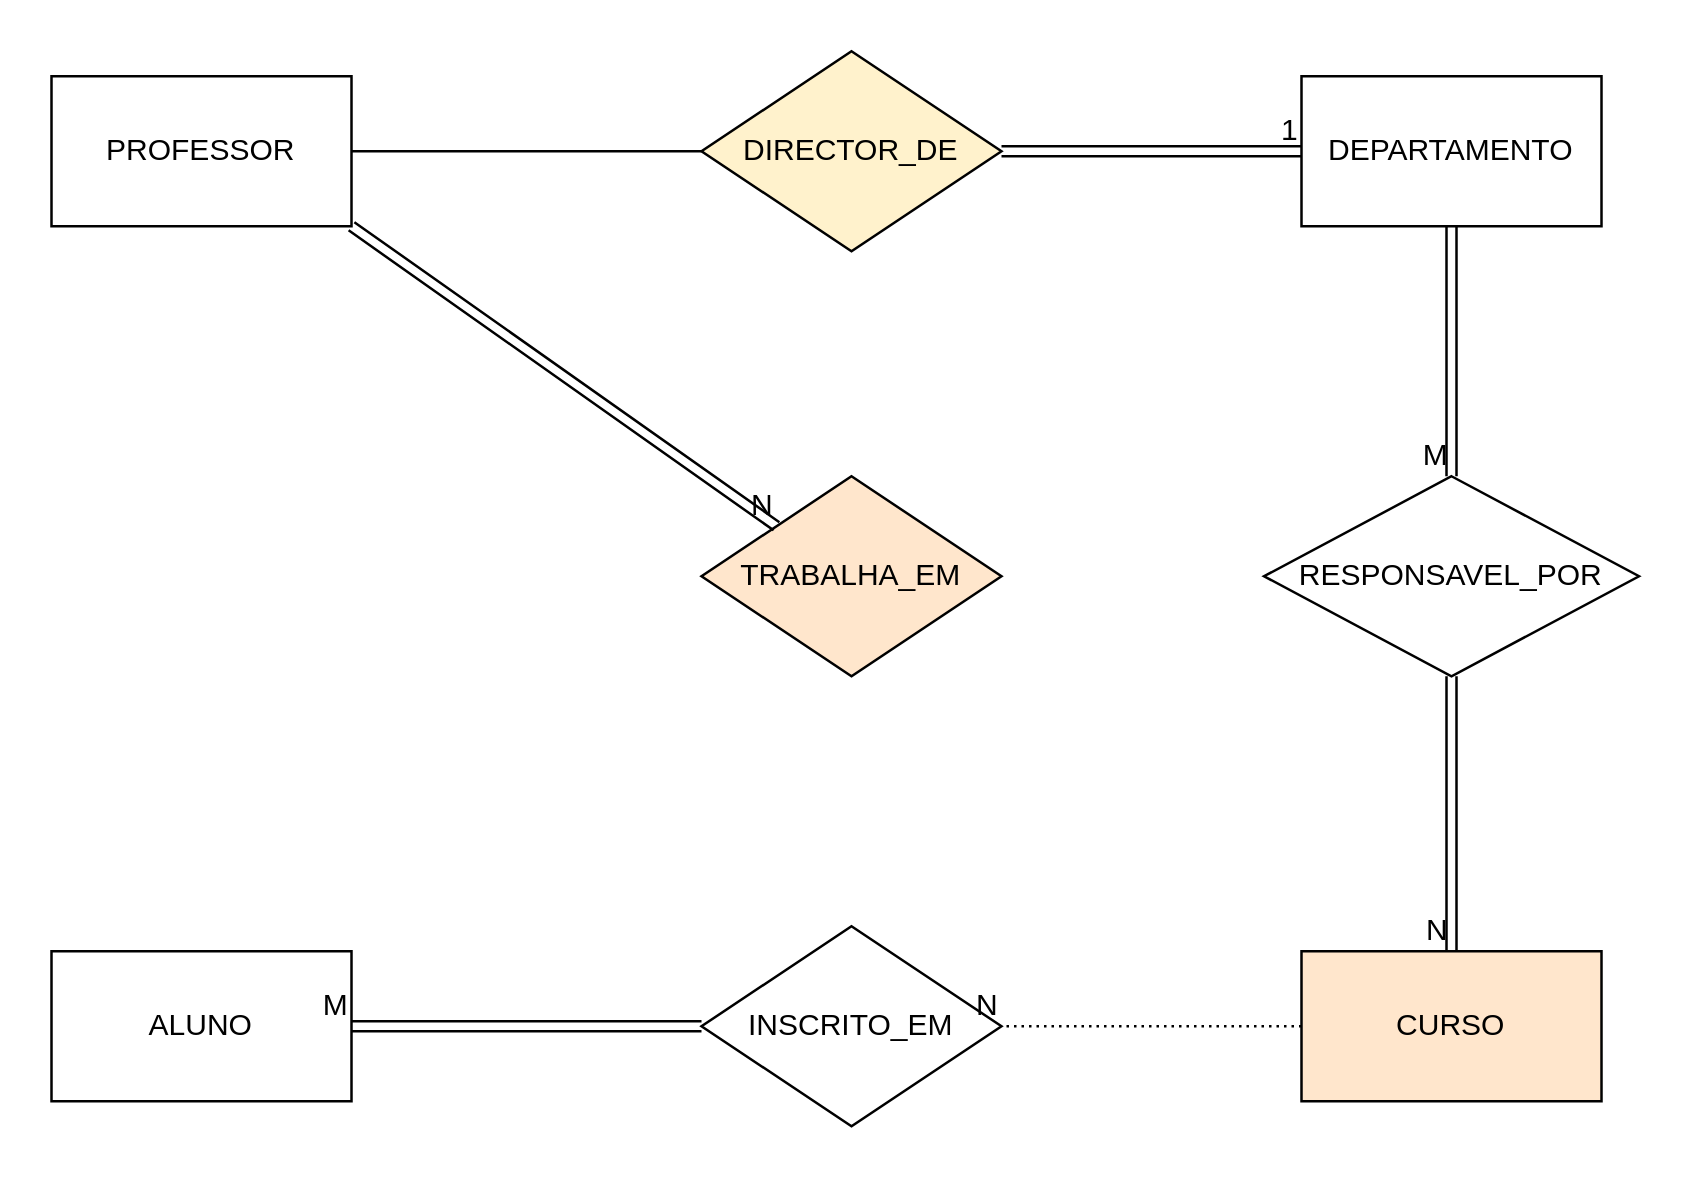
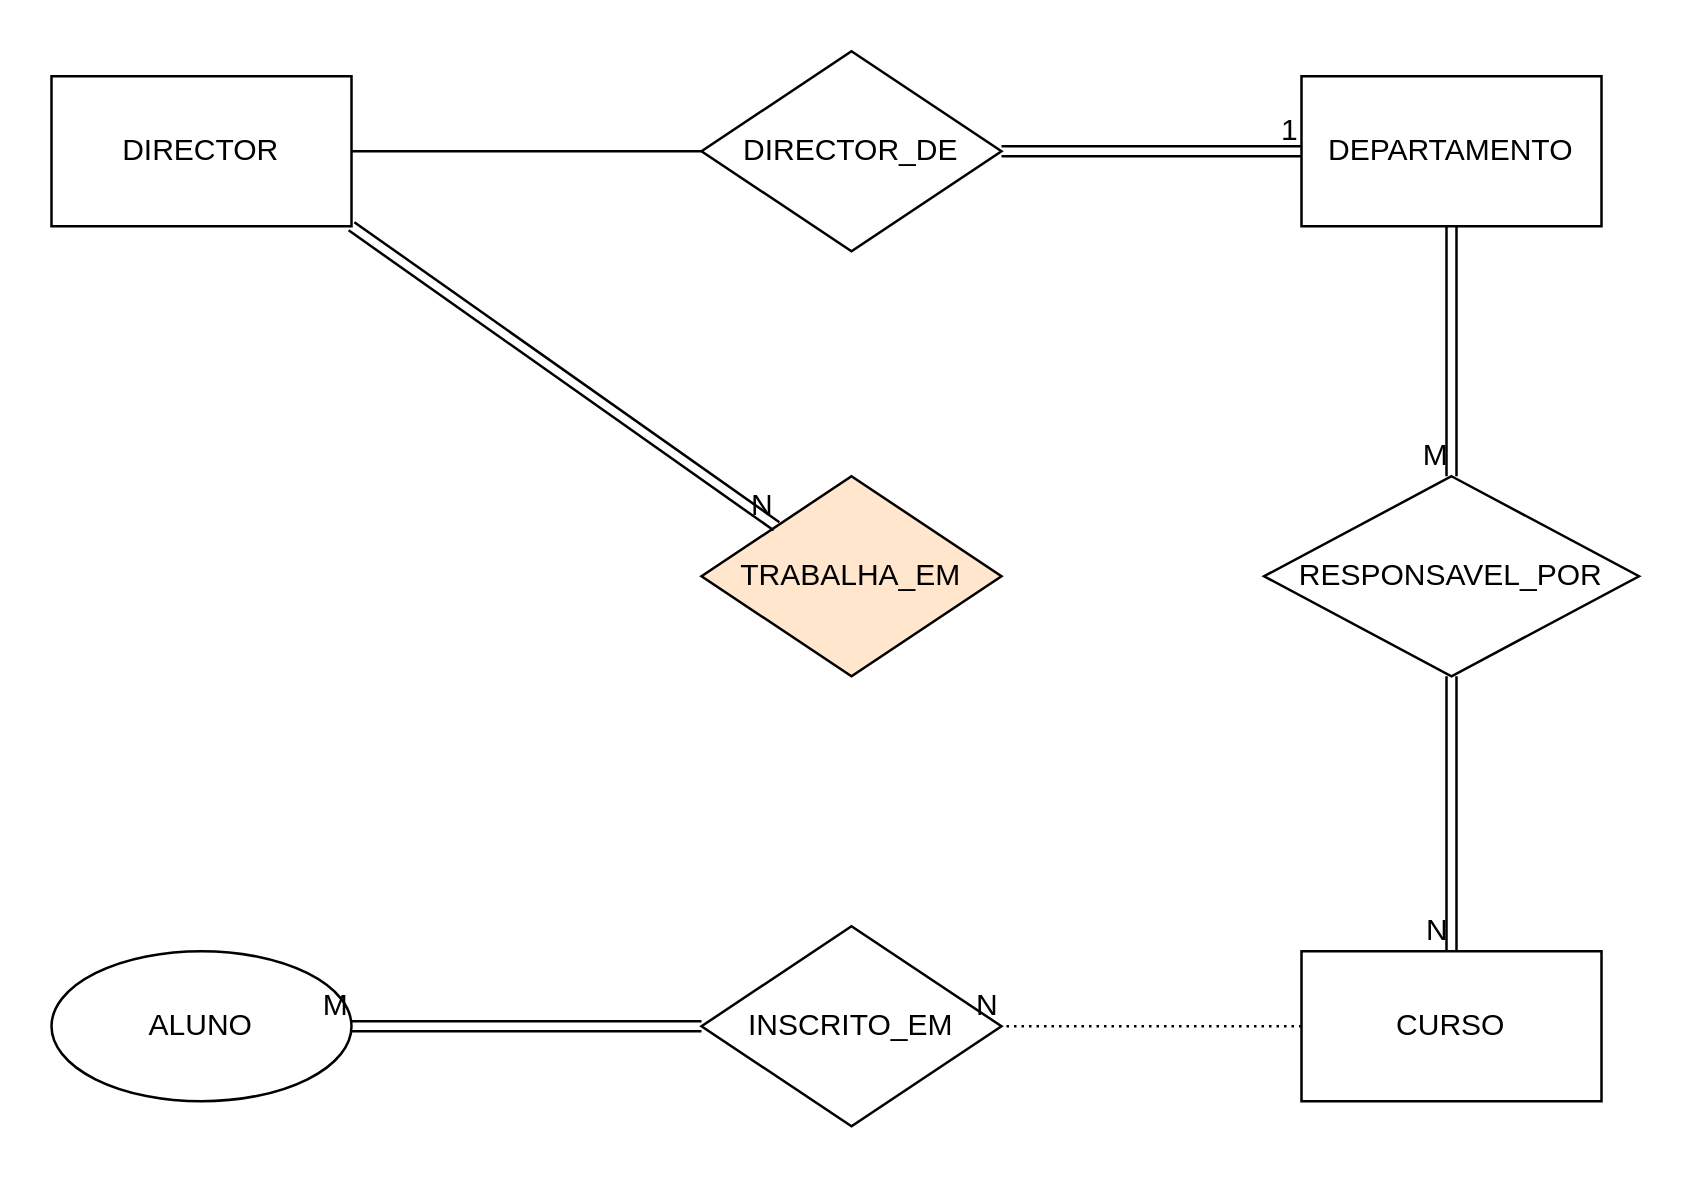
- <mxCell id="2" value="PROFESSOR" style="rounded=0;whiteSpace=wrap;html=1;" vertex="1" parent="1"><mxGeometry x="20" y="30" width="120" height="60" as="geometry" /></mxCell>
+ <mxCell id="2" value="DIRECTOR" style="rounded=0;whiteSpace=wrap;html=1;" vertex="1" parent="1"><mxGeometry x="20" y="30" width="120" height="60" as="geometry" /></mxCell>
- <mxCell id="8" value="DIRECTOR_DE" style="rhombus;whiteSpace=wrap;html=1;fillColor=#fff2cc;" vertex="1" parent="1"><mxGeometry x="280" y="20" width="120" height="80" as="geometry" /></mxCell>
+ <mxCell id="8" value="DIRECTOR_DE" style="rhombus;whiteSpace=wrap;html=1;" vertex="1" parent="1"><mxGeometry x="280" y="20" width="120" height="80" as="geometry" /></mxCell>
- <mxCell id="3" value="ALUNO" style="rounded=0;whiteSpace=wrap;html=1;" vertex="1" parent="1"><mxGeometry x="20" y="380" width="120" height="60" as="geometry" /></mxCell>
+ <mxCell id="3" value="ALUNO" style="ellipse;whiteSpace=wrap;html=1;" vertex="1" parent="1"><mxGeometry x="20" y="380" width="120" height="60" as="geometry" /></mxCell>
- <mxCell id="5" value="CURSO" style="rounded=0;whiteSpace=wrap;html=1;fillColor=#ffe6cc;" vertex="1" parent="1"><mxGeometry x="520" y="380" width="120" height="60" as="geometry" /></mxCell>
+ <mxCell id="5" value="CURSO" style="rounded=0;whiteSpace=wrap;html=1;" vertex="1" parent="1"><mxGeometry x="520" y="380" width="120" height="60" as="geometry" /></mxCell>
